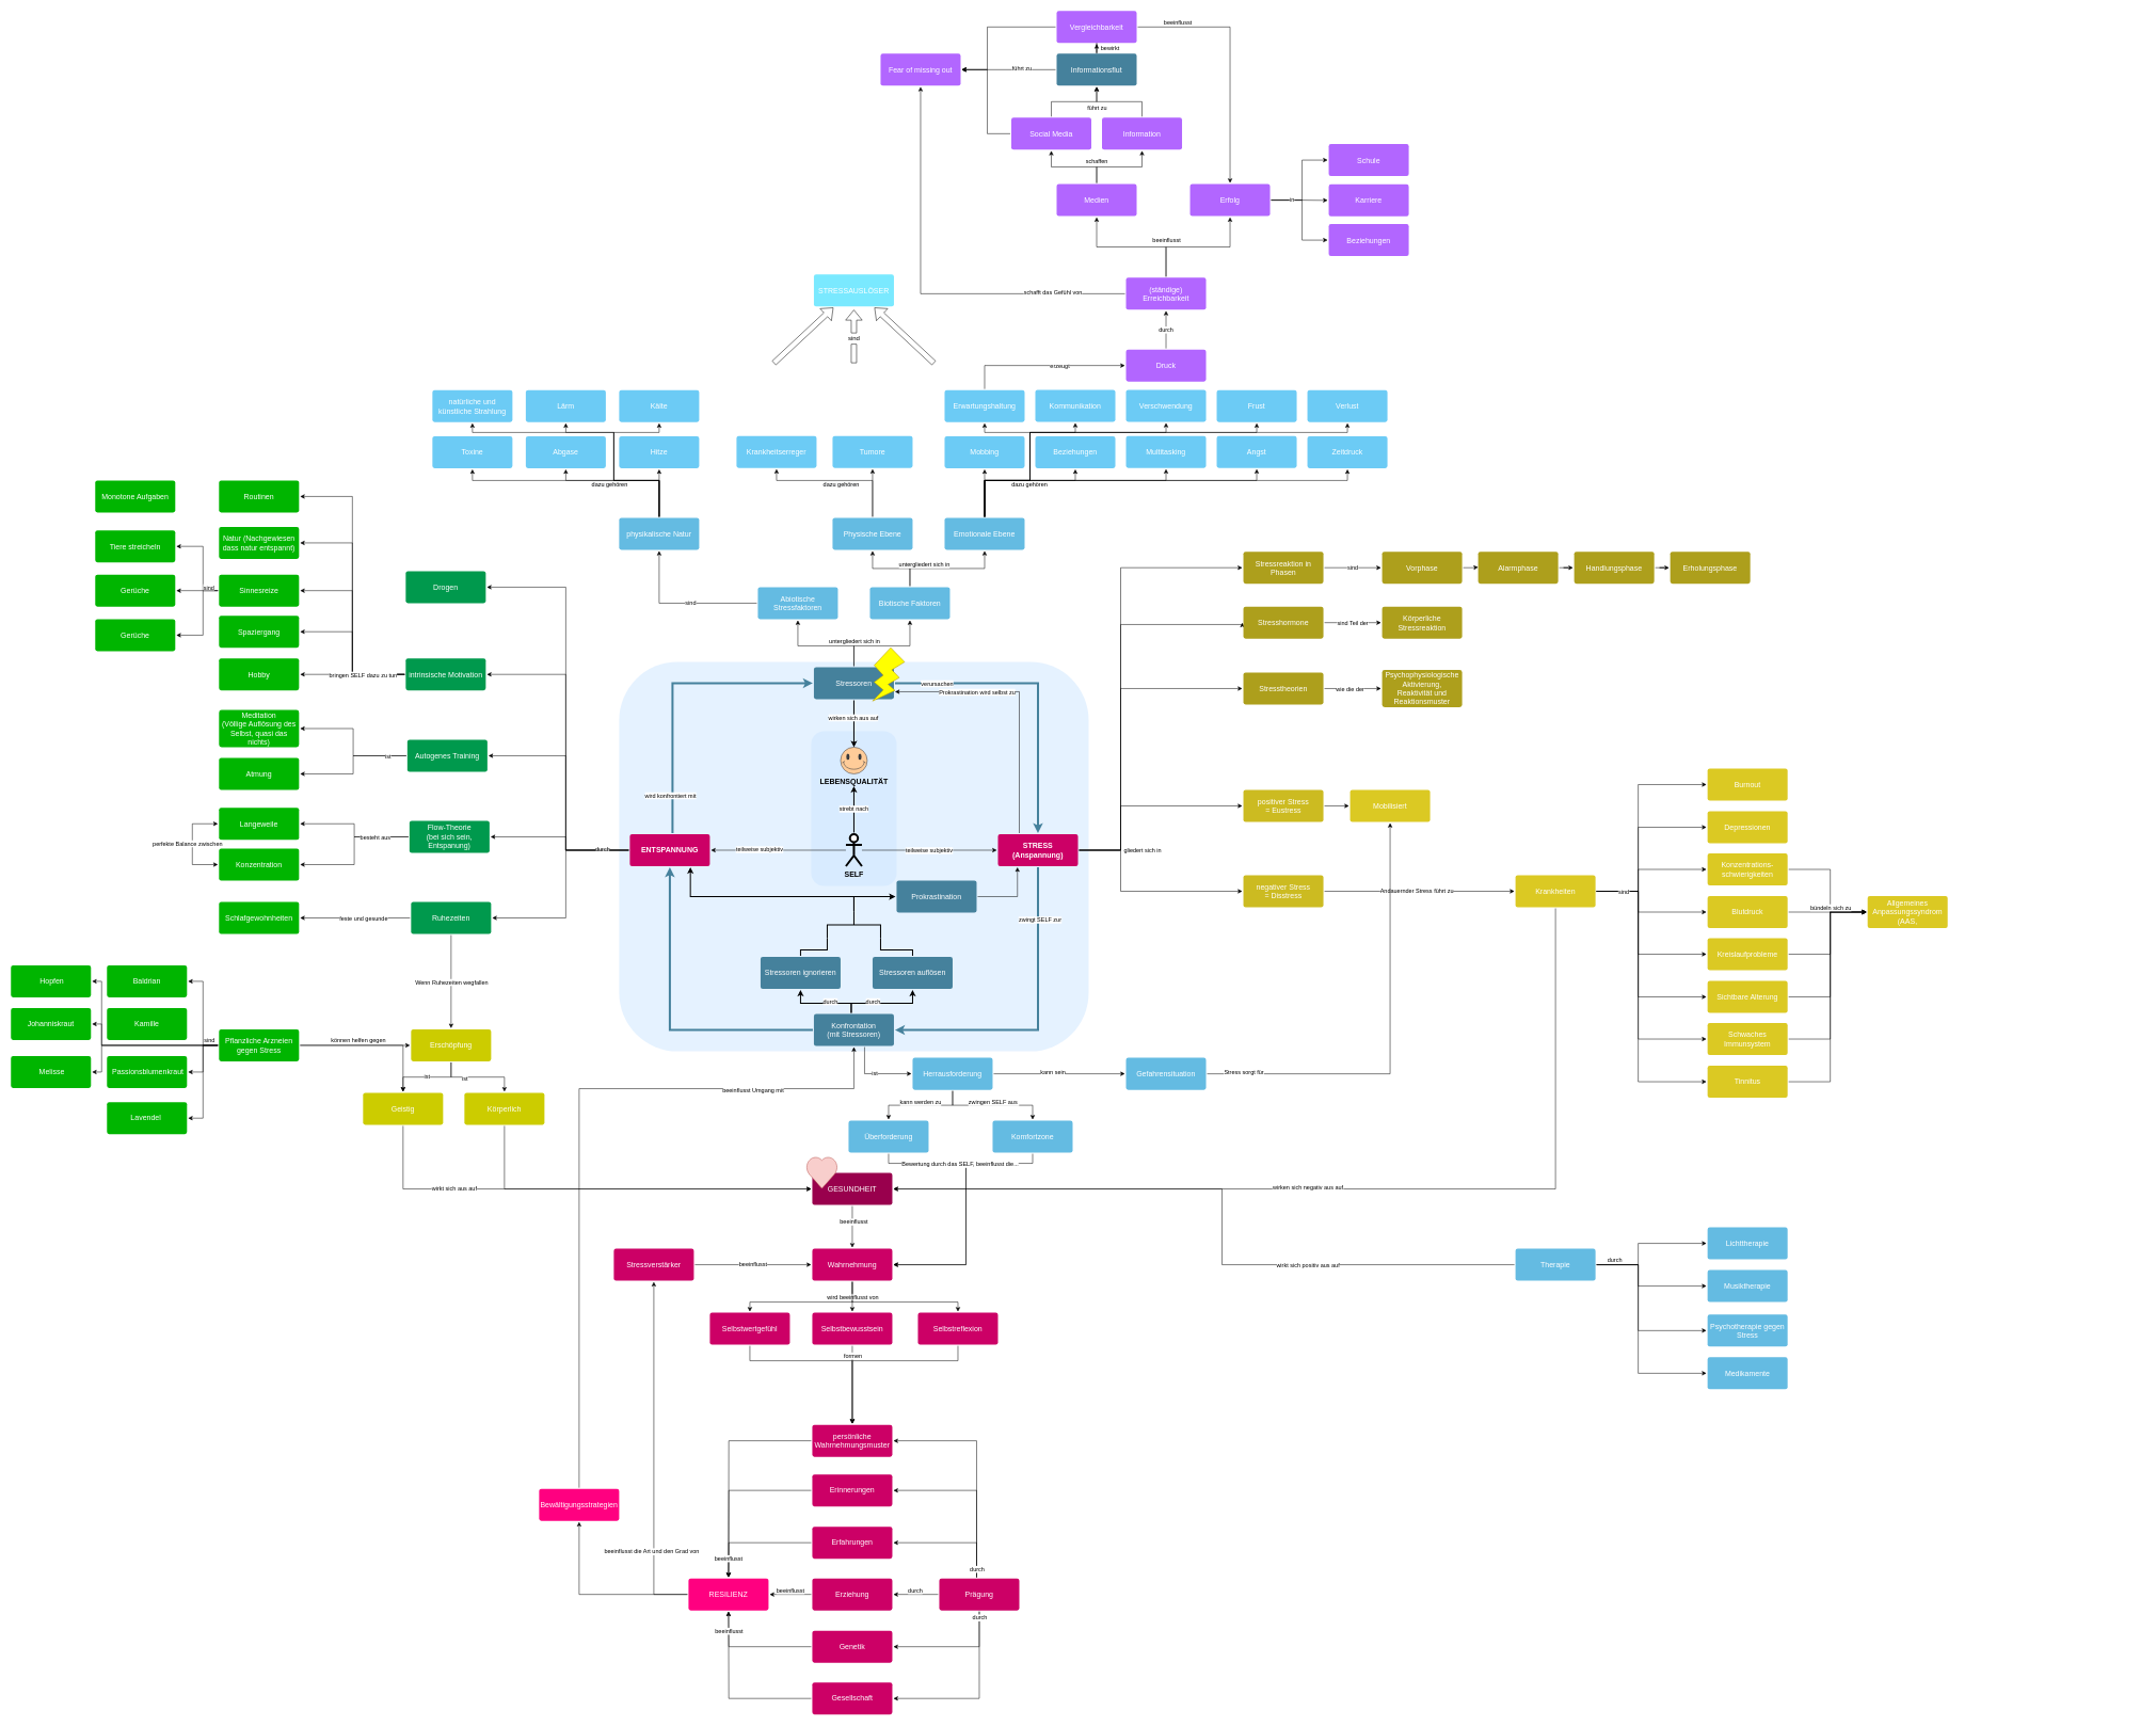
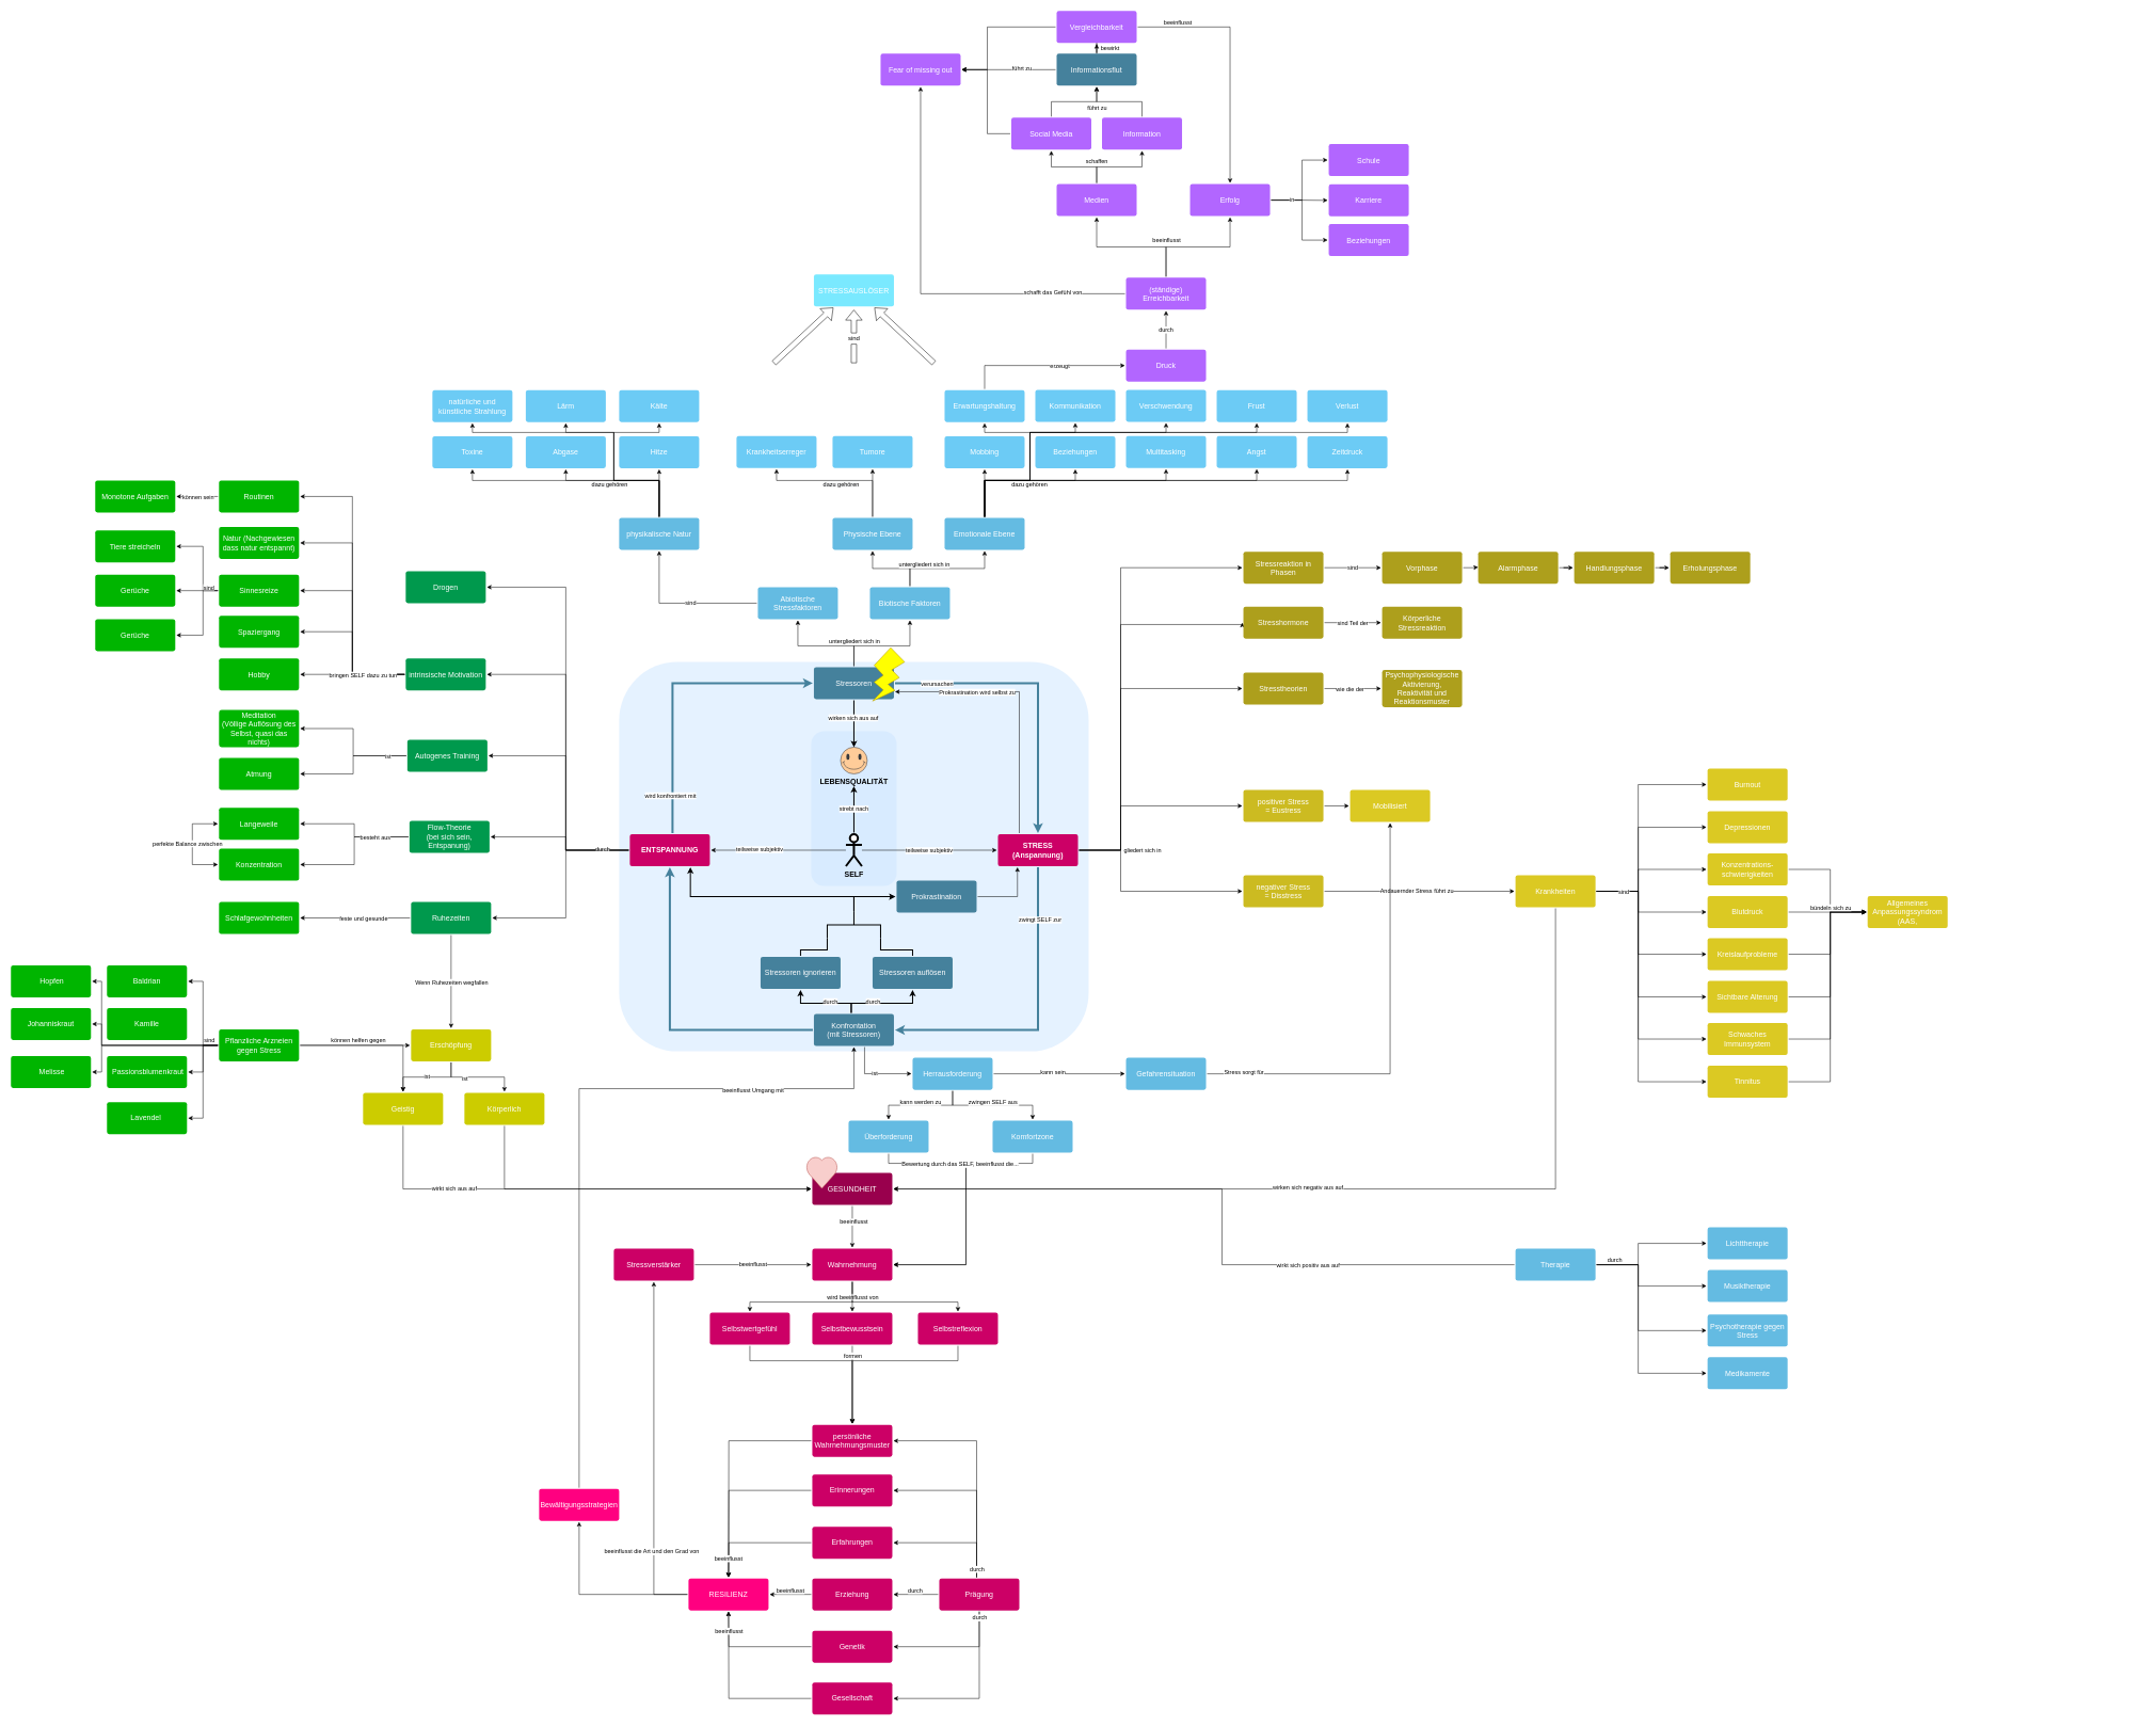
+ <mxCell id="117" style="edgeStyle=orthogonalEdgeStyle;rounded=0;orthogonalLoop=1;jettySize=auto;html=1;entryX=1;entryY=0.5;entryDx=0;entryDy=0;endArrow=classic;endFill=1;strokeWidth=1;" edge="1" parent="1" source="119" target="98"><mxGeometry relative="1" as="geometry" /></mxCell>
+ <mxCell id="118" value="können sein" style="edgeLabel;html=1;align=center;verticalAlign=middle;resizable=0;points=[];" vertex="1" connectable="0" parent="117"><mxGeometry x="-0.346" relative="1" as="geometry"><mxPoint x="-12" as="offset" /></mxGeometry></mxCell>
